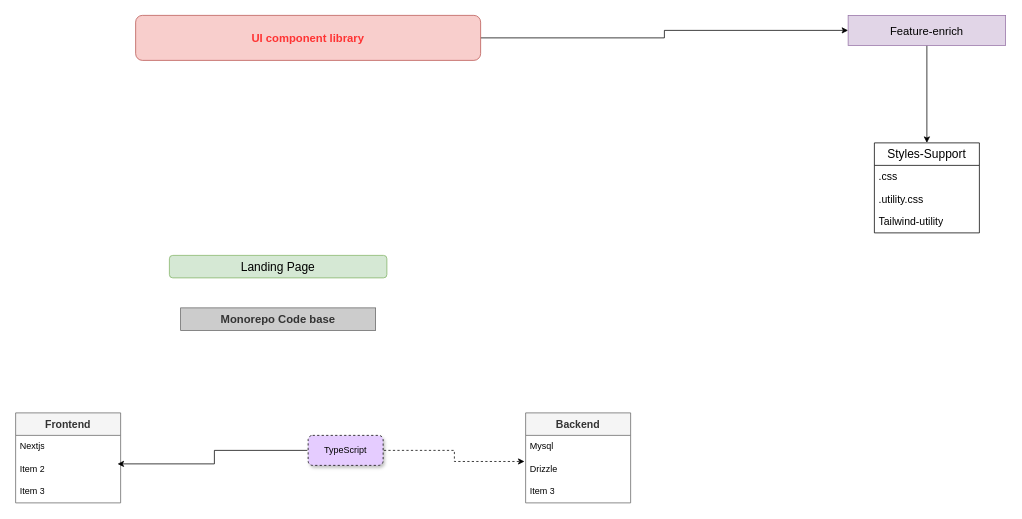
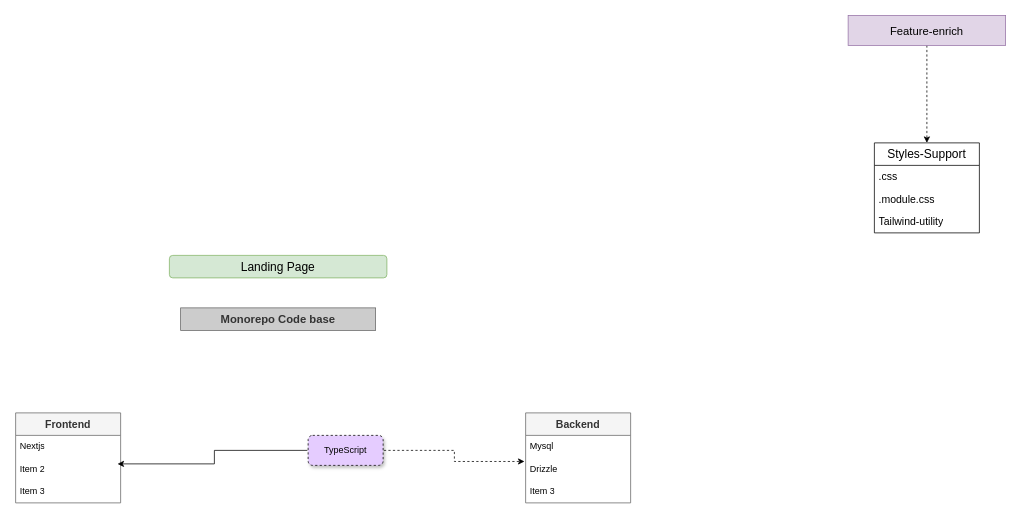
- <mxCell id="2" style="edgeStyle=orthogonalEdgeStyle;rounded=0;orthogonalLoop=1;jettySize=auto;html=1;" edge="1" parent="1" source="3" target="18"><mxGeometry relative="1" as="geometry"><mxPoint x="920" y="280" as="targetPoint" /></mxGeometry></mxCell>
- <mxCell id="3" value="UI component library" style="rounded=1;whiteSpace=wrap;html=1;fillColor=#f8cecc;strokeColor=#b85450;fontSize=15;fontStyle=1;fontColor=#FF3333;" parent="1" vertex="1"><mxGeometry x="180" y="20" width="460" height="60" as="geometry" /></mxCell>
- <mxCell id="17" style="edgeStyle=orthogonalEdgeStyle;rounded=0;orthogonalLoop=1;jettySize=auto;html=1;entryX=0.5;entryY=0;entryDx=0;entryDy=0;" edge="1" parent="1" source="18" target="19"><mxGeometry relative="1" as="geometry" /></mxCell>
+ <mxCell id="17" style="edgeStyle=orthogonalEdgeStyle;rounded=0;orthogonalLoop=1;jettySize=auto;html=1;entryX=0.5;entryY=0;entryDx=0;entryDy=0;dashed=1;" edge="1" parent="1" source="18" target="19"><mxGeometry relative="1" as="geometry" /></mxCell>
- <mxCell id="21" value="&lt;font style=&quot;font-size: 14px;&quot;&gt;.utility.css&lt;/font&gt;" style="text;strokeColor=none;fillColor=none;align=left;verticalAlign=middle;spacingLeft=4;spacingRight=4;overflow=hidden;points=[[0,0.5],[1,0.5]];portConstraint=eastwest;rotatable=0;whiteSpace=wrap;html=1;" vertex="1" parent="19"><mxGeometry y="60" width="140" height="30" as="geometry" /></mxCell>
+ <mxCell id="21" value="&lt;font style=&quot;font-size: 14px;&quot;&gt;.module.css&lt;/font&gt;" style="text;strokeColor=none;fillColor=none;align=left;verticalAlign=middle;spacingLeft=4;spacingRight=4;overflow=hidden;points=[[0,0.5],[1,0.5]];portConstraint=eastwest;rotatable=0;whiteSpace=wrap;html=1;" vertex="1" parent="19"><mxGeometry y="60" width="140" height="30" as="geometry" /></mxCell>
